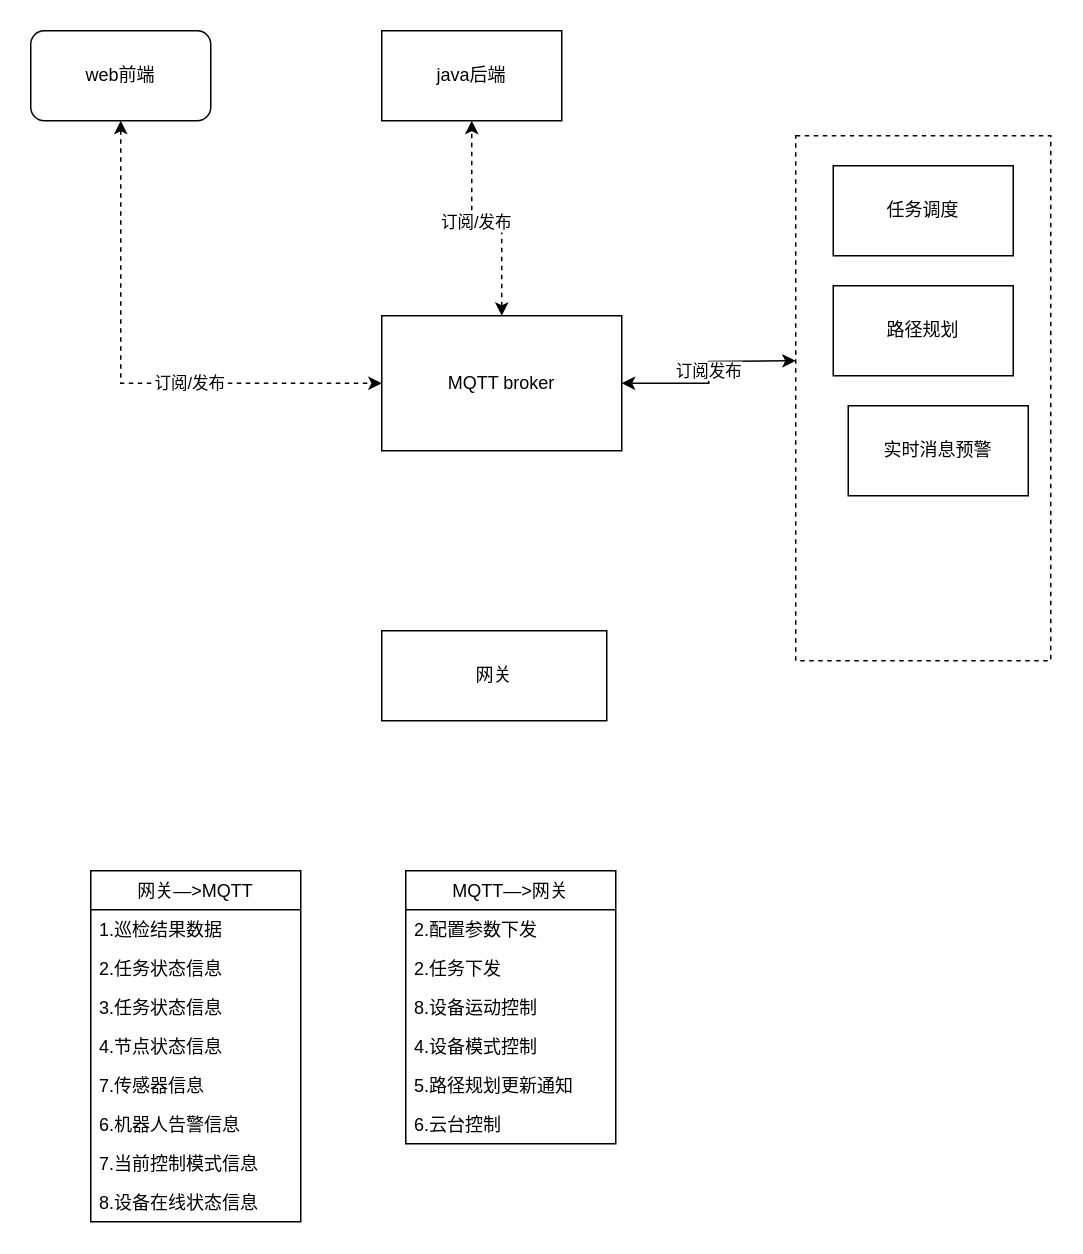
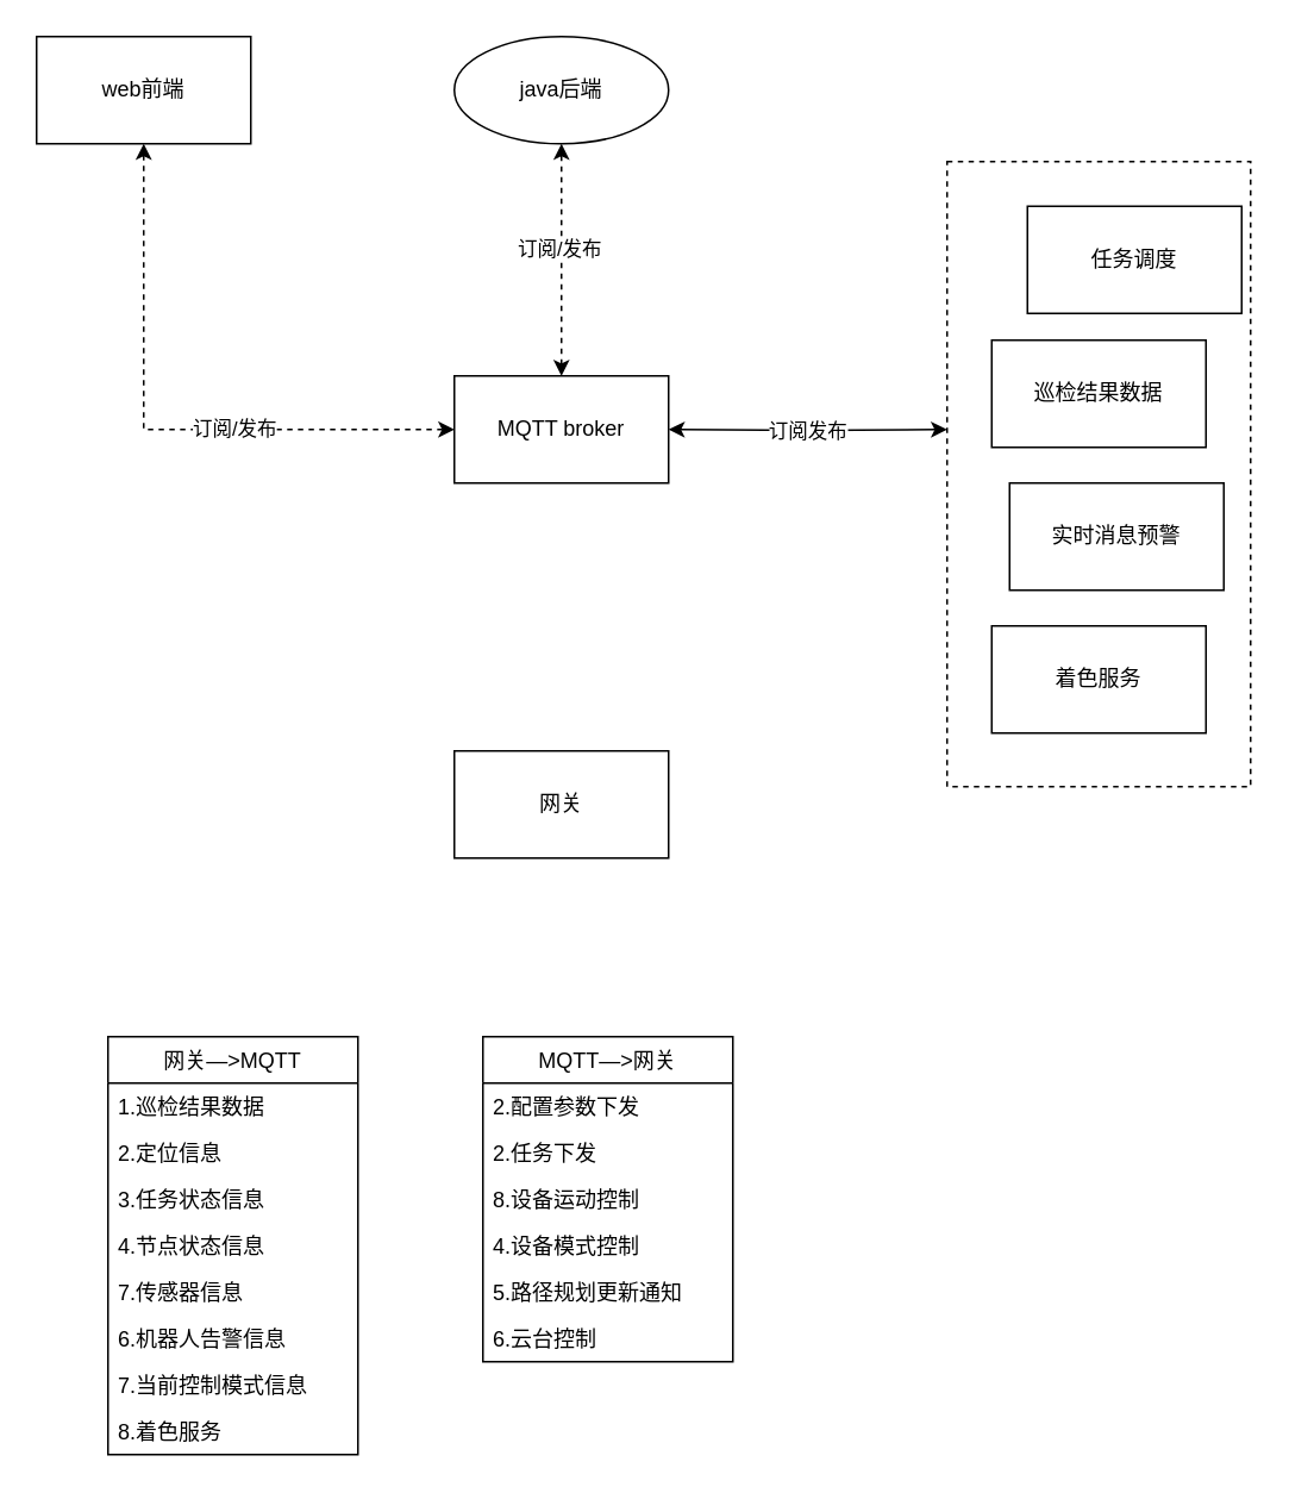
- <mxCell id="9" value="web前端" style="whiteSpace=wrap;html=1;rounded=1;" vertex="1" parent="1"><mxGeometry x="20" y="20" width="120" height="60" as="geometry" /></mxCell>
+ <mxCell id="9" value="web前端" style="rounded=0;whiteSpace=wrap;html=1;" vertex="1" parent="1"><mxGeometry x="20" y="20" width="120" height="60" as="geometry" /></mxCell>
- <mxCell id="6" value="java后端" style="rounded=0;whiteSpace=wrap;html=1;" vertex="1" parent="1"><mxGeometry x="254" y="20" width="120" height="60" as="geometry" /></mxCell>
+ <mxCell id="6" value="java后端" style="ellipse;whiteSpace=wrap;html=1;" vertex="1" parent="1"><mxGeometry x="254" y="20" width="120" height="60" as="geometry" /></mxCell>
- <mxCell id="28" value="任务调度" style="rounded=0;whiteSpace=wrap;html=1;" vertex="1" parent="1"><mxGeometry x="555" y="110" width="120" height="60" as="geometry" /></mxCell>
+ <mxCell id="28" value="任务调度" style="rounded=0;whiteSpace=wrap;html=1;" vertex="1" parent="1"><mxGeometry x="575" y="115" width="120" height="60" as="geometry" /></mxCell>
- <mxCell id="29" value="路径规划" style="rounded=0;whiteSpace=wrap;html=1;" vertex="1" parent="1"><mxGeometry x="555" y="190" width="120" height="60" as="geometry" /></mxCell>
+ <mxCell id="29" value="巡检结果数据" style="rounded=0;whiteSpace=wrap;html=1;" vertex="1" parent="1"><mxGeometry x="555" y="190" width="120" height="60" as="geometry" /></mxCell>
- <mxCell id="5" value="MQTT broker" style="rounded=0;whiteSpace=wrap;html=1;" vertex="1" parent="1"><mxGeometry x="254" y="210" width="160" height="90" as="geometry" /></mxCell>
+ <mxCell id="5" value="MQTT broker" style="rounded=0;whiteSpace=wrap;html=1;" vertex="1" parent="1"><mxGeometry x="254" y="210" width="120" height="60" as="geometry" /></mxCell>
+ <mxCell id="31" value="着色服务" style="rounded=0;whiteSpace=wrap;html=1;" vertex="1" parent="1"><mxGeometry x="555" y="350" width="120" height="60" as="geometry" /></mxCell>
- <mxCell id="2" value="网关" style="rounded=0;whiteSpace=wrap;html=1;" vertex="1" parent="1"><mxGeometry x="254" y="420" width="150" height="60" as="geometry" /></mxCell>
+ <mxCell id="2" value="网关" style="rounded=0;whiteSpace=wrap;html=1;" vertex="1" parent="1"><mxGeometry x="254" y="420" width="120" height="60" as="geometry" /></mxCell>
- <mxCell id="13" value="2.任务状态信息" style="text;strokeColor=none;fillColor=none;align=left;verticalAlign=top;spacingLeft=4;spacingRight=4;overflow=hidden;rotatable=0;points=[[0,0.5],[1,0.5]];portConstraint=eastwest;" vertex="1" parent="11"><mxGeometry y="52" width="140" height="26" as="geometry" /></mxCell>
+ <mxCell id="13" value="2.定位信息" style="text;strokeColor=none;fillColor=none;align=left;verticalAlign=top;spacingLeft=4;spacingRight=4;overflow=hidden;rotatable=0;points=[[0,0.5],[1,0.5]];portConstraint=eastwest;" vertex="1" parent="11"><mxGeometry y="52" width="140" height="26" as="geometry" /></mxCell>
- <mxCell id="19" value="8.设备在线状态信息" style="text;strokeColor=none;fillColor=none;align=left;verticalAlign=top;spacingLeft=4;spacingRight=4;overflow=hidden;rotatable=0;points=[[0,0.5],[1,0.5]];portConstraint=eastwest;" vertex="1" parent="11"><mxGeometry y="208" width="140" height="26" as="geometry" /></mxCell>
+ <mxCell id="19" value="8.着色服务" style="text;strokeColor=none;fillColor=none;align=left;verticalAlign=top;spacingLeft=4;spacingRight=4;overflow=hidden;rotatable=0;points=[[0,0.5],[1,0.5]];portConstraint=eastwest;" vertex="1" parent="11"><mxGeometry y="208" width="140" height="26" as="geometry" /></mxCell>
